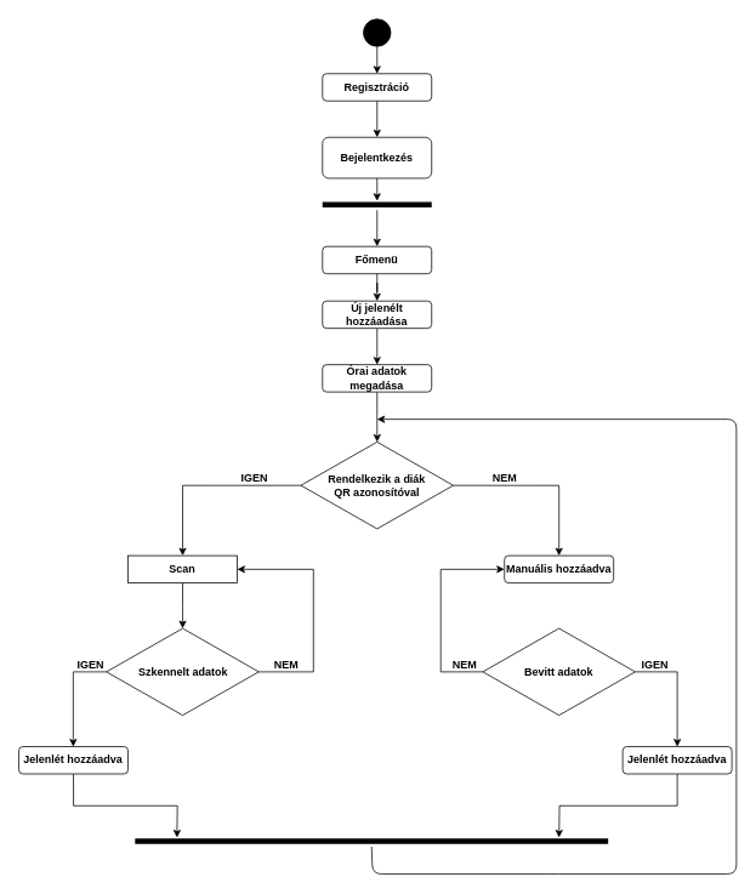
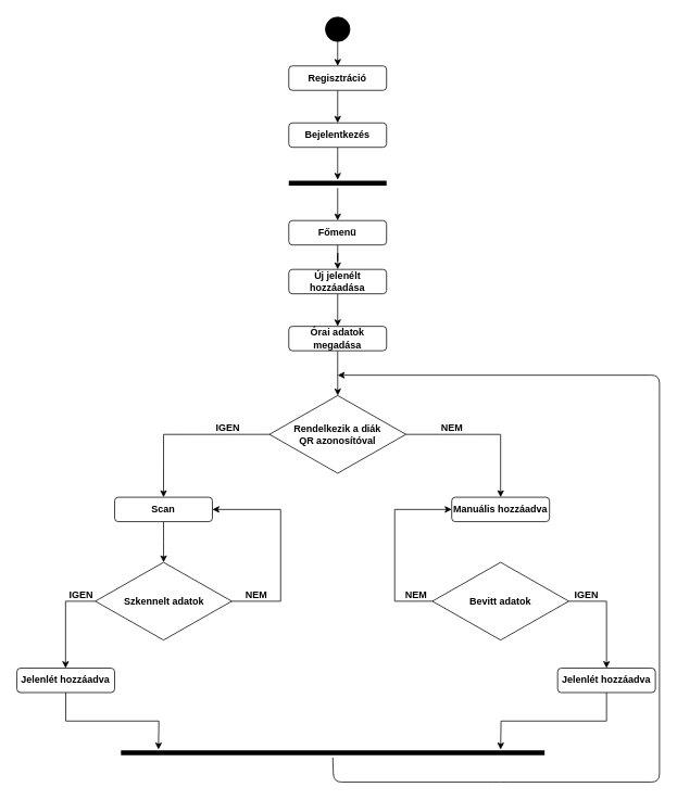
- <mxCell id="5" value="Bejelentkezés" style="rounded=1;whiteSpace=wrap;html=1;fontSize=12;fontStyle=1" vertex="1" parent="1"><mxGeometry x="354" y="150" width="120" height="45" as="geometry" /></mxCell>
+ <mxCell id="5" value="Bejelentkezés" style="rounded=1;whiteSpace=wrap;html=1;fontSize=12;fontStyle=1" vertex="1" parent="1"><mxGeometry x="354" y="150" width="120" height="30" as="geometry" /></mxCell>
- <mxCell id="20" value="Scan" style="whiteSpace=wrap;html=1;fontStyle=1;fontSize=12;rounded=0;" vertex="1" parent="1"><mxGeometry x="140.25" y="610" width="120" height="30" as="geometry" /></mxCell>
+ <mxCell id="20" value="Scan" style="rounded=1;whiteSpace=wrap;html=1;fontStyle=1;fontSize=12;" vertex="1" parent="1"><mxGeometry x="140.25" y="610" width="120" height="30" as="geometry" /></mxCell>
